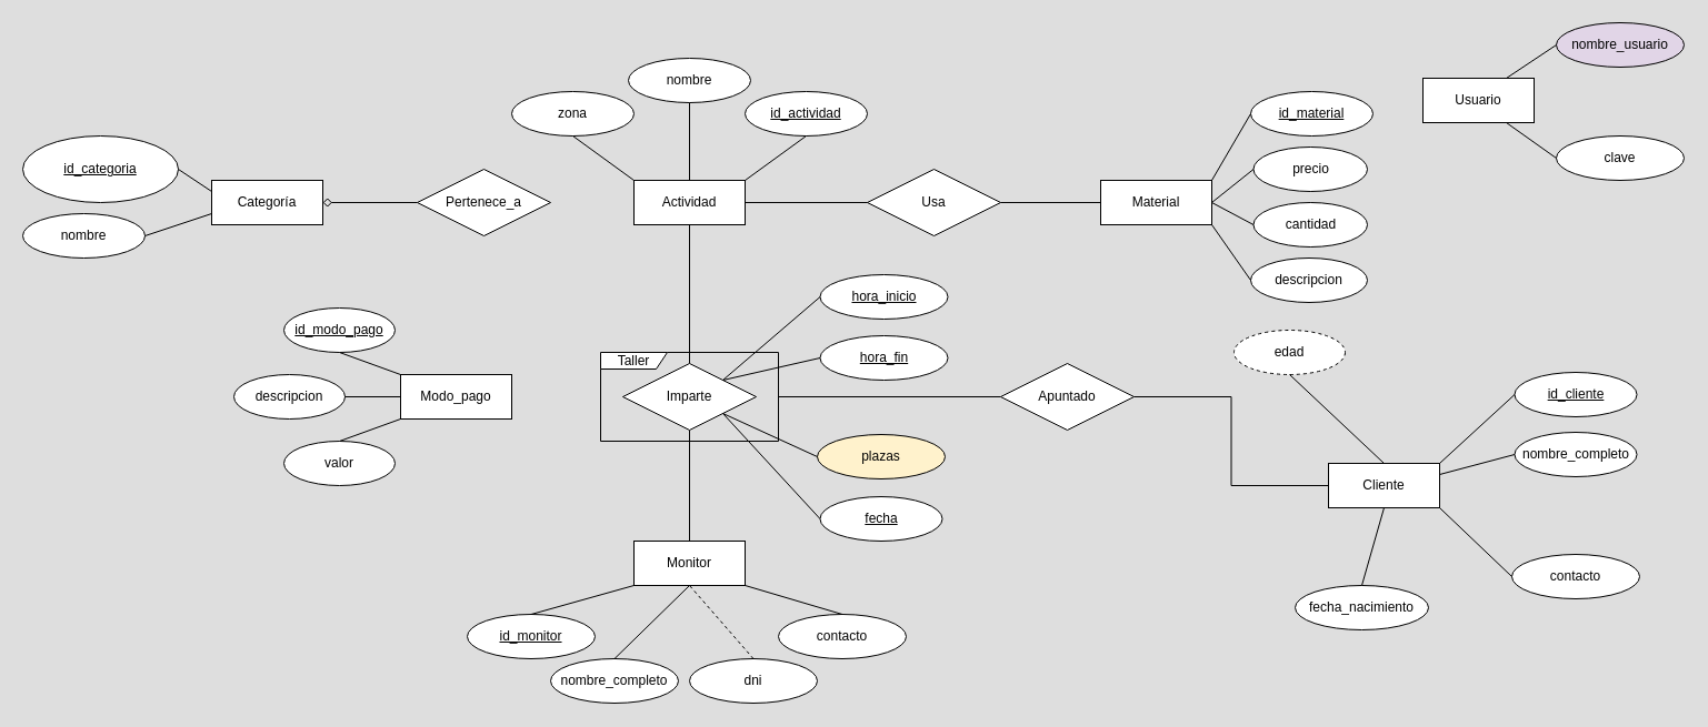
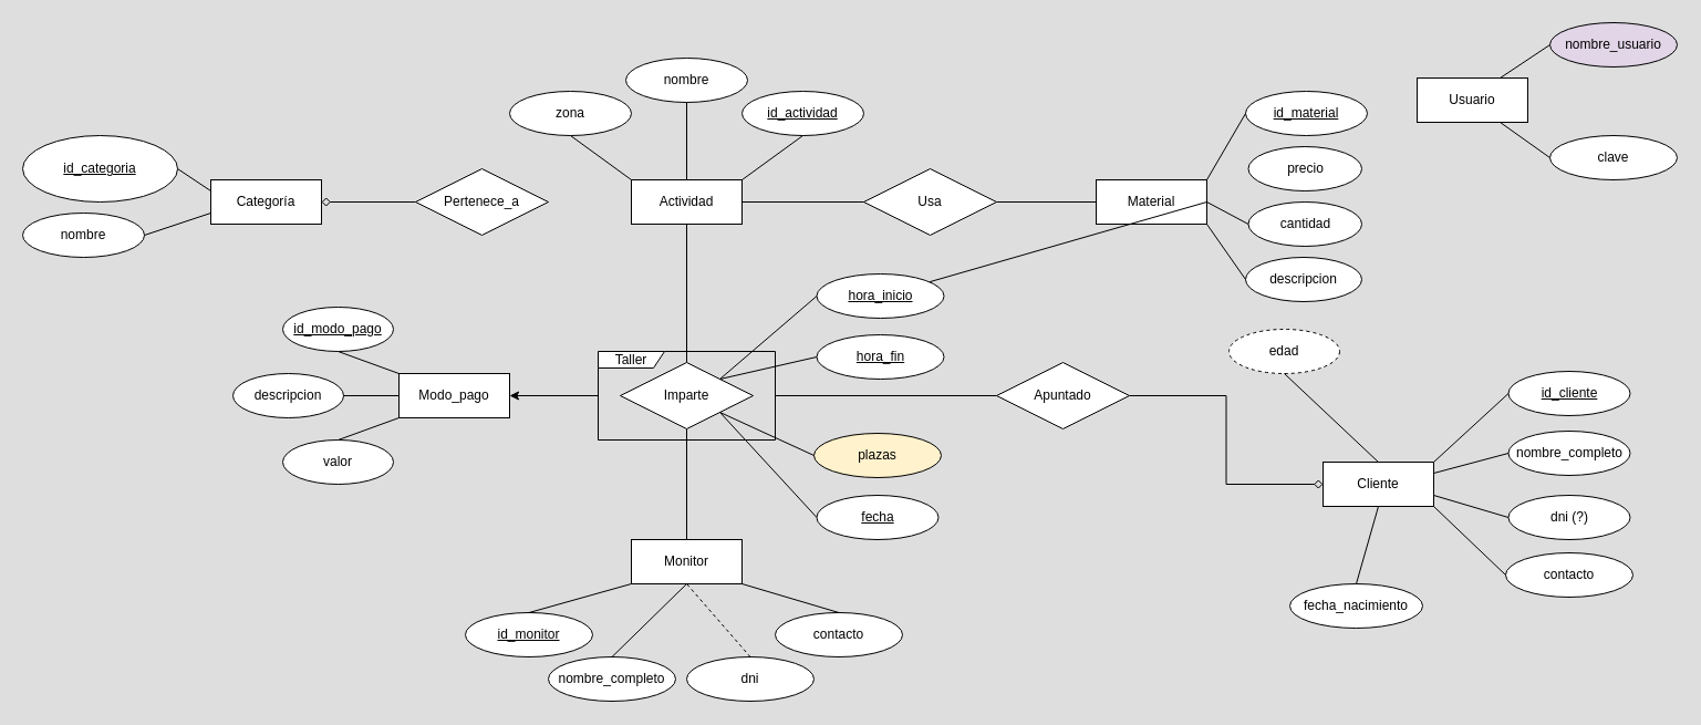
- <mxCell id="64" value="" style="endArrow=none;html=1;rounded=0;exitX=1;exitY=0.5;exitDx=0;exitDy=0;entryX=0;entryY=0.5;entryDx=0;entryDy=0;" parent="1" source="5" target="8" edge="1"><mxGeometry relative="1" as="geometry"><mxPoint x="1070" y="242" as="sourcePoint" /><mxPoint x="1130" y="242" as="targetPoint" /></mxGeometry></mxCell>
+ <mxCell id="64" value="" style="endArrow=none;html=1;rounded=0;exitX=1;exitY=0.5;exitDx=0;exitDy=0;" parent="1" source="5" target="77" edge="1"><mxGeometry relative="1" as="geometry"><mxPoint x="1070" y="242" as="sourcePoint" /><mxPoint x="1130" y="242" as="targetPoint" /></mxGeometry></mxCell>
+ <mxCell id="28" style="edgeStyle=orthogonalEdgeStyle;rounded=0;orthogonalLoop=1;jettySize=auto;html=1;endArrow=none;endFill=0;startArrow=classic;startFill=1;" parent="1" source="29" target="30" edge="1"><mxGeometry relative="1" as="geometry" /></mxCell>
- <mxCell id="34" style="edgeStyle=orthogonalEdgeStyle;rounded=0;orthogonalLoop=1;jettySize=auto;html=1;exitX=1;exitY=0.5;exitDx=0;exitDy=0;entryX=0;entryY=0.5;entryDx=0;entryDy=0;startArrow=none;startFill=0;endArrow=none;endFill=0;" parent="1" source="36" target="15" edge="1"><mxGeometry relative="1" as="geometry" /></mxCell>
+ <mxCell id="34" style="edgeStyle=orthogonalEdgeStyle;rounded=0;orthogonalLoop=1;jettySize=auto;html=1;exitX=1;exitY=0.5;exitDx=0;exitDy=0;entryX=0;entryY=0.5;entryDx=0;entryDy=0;startArrow=none;startFill=0;endArrow=diamond;endFill=0;" parent="1" source="36" target="15" edge="1"><mxGeometry relative="1" as="geometry" /></mxCell>
+ <mxCell id="46" value="" style="endArrow=none;html=1;rounded=0;exitX=0;exitY=0.5;exitDx=0;exitDy=0;entryX=1;entryY=0.75;entryDx=0;entryDy=0;" parent="1" source="18" target="15" edge="1"><mxGeometry relative="1" as="geometry"><mxPoint x="1005" y="632" as="sourcePoint" /><mxPoint x="1082.5" y="557" as="targetPoint" /></mxGeometry></mxCell>
+ <mxCell id="18" value="dni (?)" style="ellipse;whiteSpace=wrap;html=1;align=center;" parent="1" vertex="1"><mxGeometry x="1362.5" y="447" width="110" height="40" as="geometry" /></mxCell>
